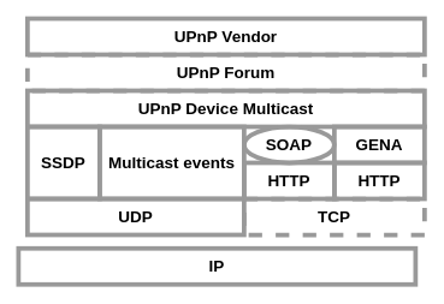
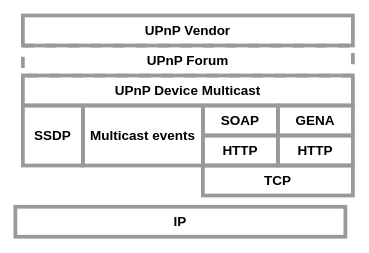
- <mxCell id="7" value="SOAP" style="ellipse;whiteSpace=wrap;html=1;fillColor=none;strokeColor=#999999;strokeWidth=5;fontColor=#000000;fontStyle=1;fontSize=18;" vertex="1" parent="1"><mxGeometry x="270" y="140" width="100" height="40" as="geometry" /></mxCell>
+ <mxCell id="7" value="SOAP" style="rounded=0;whiteSpace=wrap;html=1;fillColor=none;strokeColor=#999999;strokeWidth=5;fontColor=#000000;fontStyle=1;fontSize=18;" vertex="1" parent="1"><mxGeometry x="270" y="140" width="100" height="40" as="geometry" /></mxCell>
- <mxCell id="11" value="UDP" style="rounded=0;whiteSpace=wrap;html=1;fillColor=none;strokeColor=#999999;strokeWidth=5;fontColor=#000000;fontStyle=1;fontSize=18;" vertex="1" parent="1"><mxGeometry x="30" y="220" width="240" height="40" as="geometry" /></mxCell>
- <mxCell id="12" value="TCP" style="rounded=0;whiteSpace=wrap;html=1;fillColor=none;strokeColor=#999999;strokeWidth=5;fontColor=#000000;fontStyle=1;fontSize=18;dashed=1;" vertex="1" parent="1"><mxGeometry x="270" y="220" width="200" height="40" as="geometry" /></mxCell>
+ <mxCell id="12" value="TCP" style="rounded=0;whiteSpace=wrap;html=1;fillColor=none;strokeColor=#999999;strokeWidth=5;fontColor=#000000;fontStyle=1;fontSize=18;" vertex="1" parent="1"><mxGeometry x="270" y="220" width="200" height="40" as="geometry" /></mxCell>
